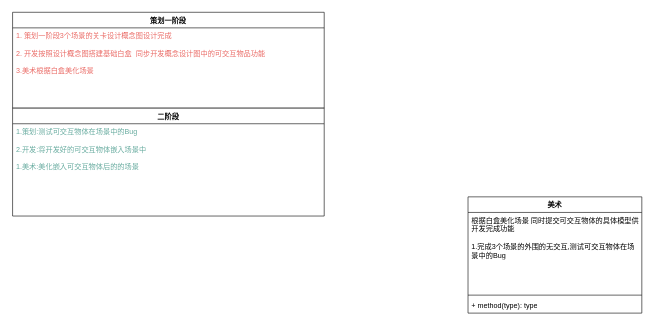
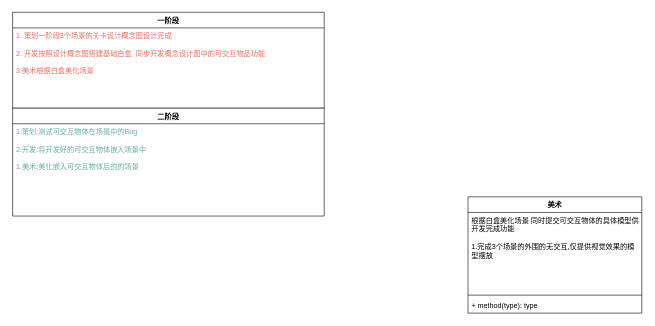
- <mxCell id="2" value="策划一阶段" style="swimlane;fontStyle=1;align=center;verticalAlign=top;childLayout=stackLayout;horizontal=1;startSize=26;horizontalStack=0;resizeParent=1;resizeParentMax=0;resizeLast=0;collapsible=1;marginBottom=0;whiteSpace=wrap;html=1;" vertex="1" parent="1"><mxGeometry x="20" y="20" width="520" height="160" as="geometry" /></mxCell>
+ <mxCell id="2" value="一阶段" style="swimlane;fontStyle=1;align=center;verticalAlign=top;childLayout=stackLayout;horizontal=1;startSize=26;horizontalStack=0;resizeParent=1;resizeParentMax=0;resizeLast=0;collapsible=1;marginBottom=0;whiteSpace=wrap;html=1;" vertex="1" parent="1"><mxGeometry x="20" y="20" width="520" height="160" as="geometry" /></mxCell>
- <mxCell id="5" value="根据白盒美化场景 同时提交可交互物体的具体模型供开发完成功能&lt;div&gt;&lt;br&gt;&lt;/div&gt;&lt;div&gt;1.完成3个场景的外围的无交互,测试可交互物体在场景中的Bug&lt;/div&gt;" style="text;strokeColor=none;fillColor=none;align=left;verticalAlign=top;spacingLeft=4;spacingRight=4;overflow=hidden;rotatable=0;points=[[0,0.5],[1,0.5]];portConstraint=eastwest;whiteSpace=wrap;html=1;" vertex="1" parent="4"><mxGeometry y="26" width="290" height="134" as="geometry" /></mxCell>
+ <mxCell id="5" value="根据白盒美化场景 同时提交可交互物体的具体模型供开发完成功能&lt;div&gt;&lt;br&gt;&lt;/div&gt;&lt;div&gt;1.完成3个场景的外围的无交互,仅提供视觉效果的模型摆放&lt;/div&gt;" style="text;strokeColor=none;fillColor=none;align=left;verticalAlign=top;spacingLeft=4;spacingRight=4;overflow=hidden;rotatable=0;points=[[0,0.5],[1,0.5]];portConstraint=eastwest;whiteSpace=wrap;html=1;" vertex="1" parent="4"><mxGeometry y="26" width="290" height="134" as="geometry" /></mxCell>
